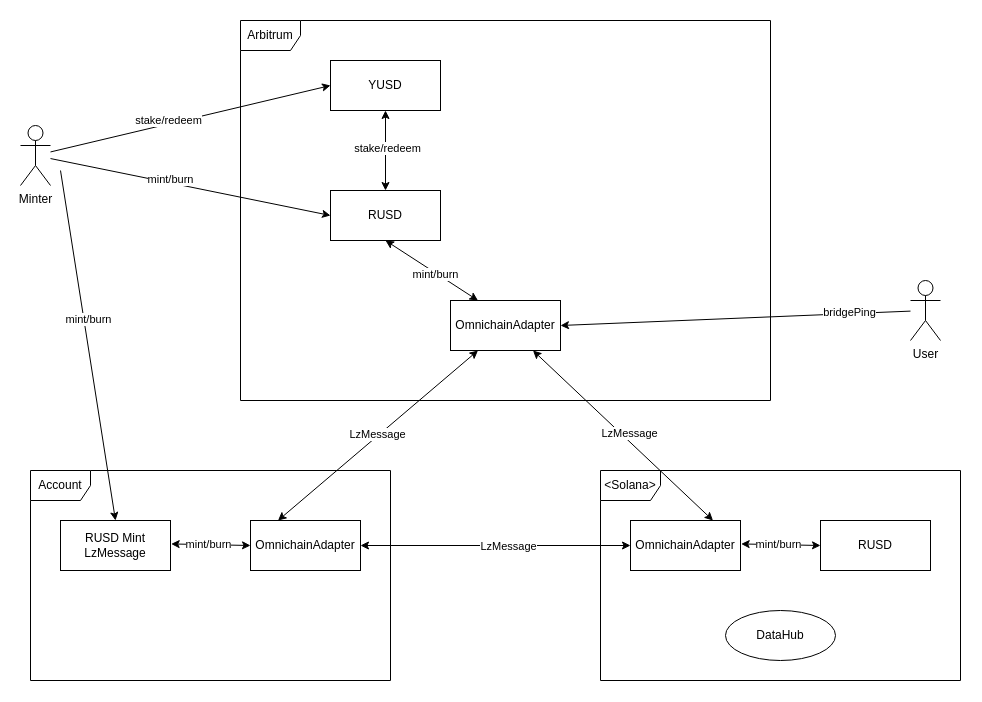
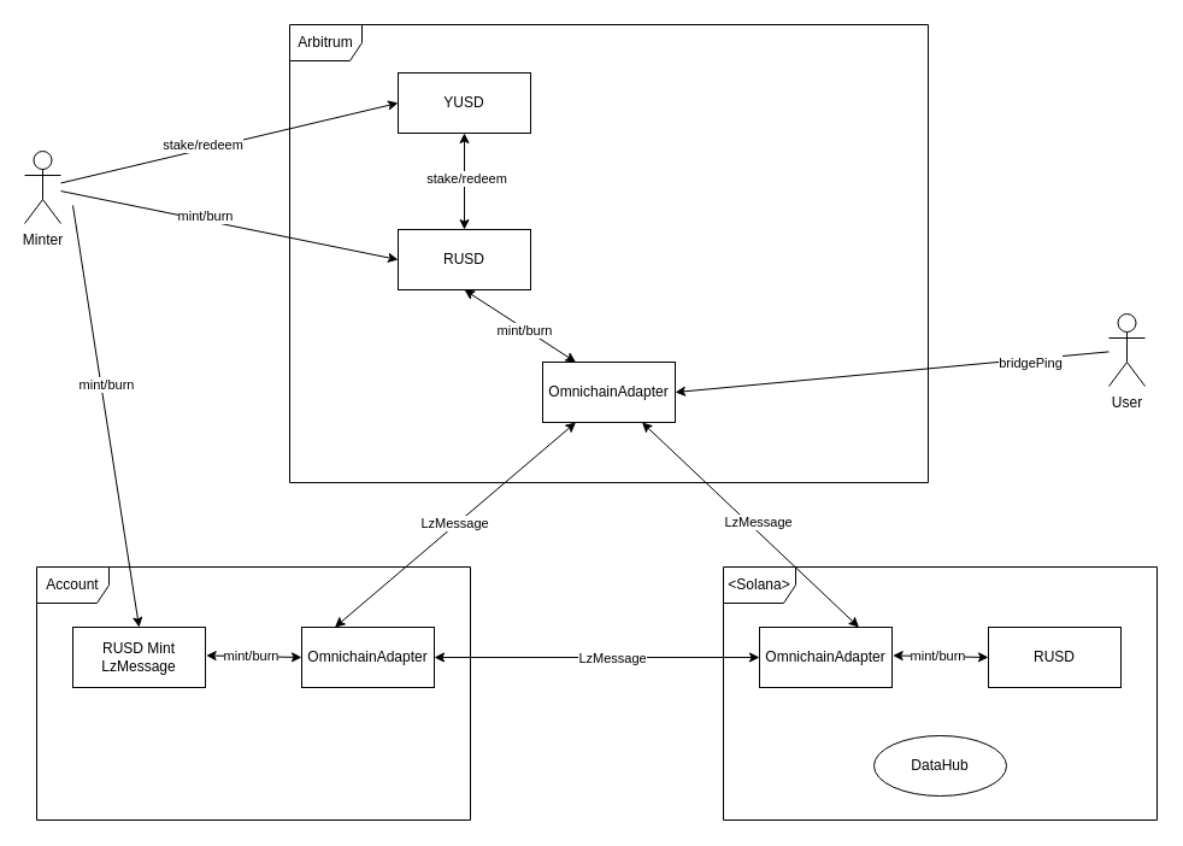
- <mxCell id="2" value="User&lt;div&gt;&lt;br&gt;&lt;/div&gt;" style="shape=umlActor;verticalLabelPosition=bottom;verticalAlign=top;html=1;outlineConnect=0;" parent="1" vertex="1"><mxGeometry x="910" y="280" width="30" height="60" as="geometry" /></mxCell>
+ <mxCell id="2" value="User&lt;div&gt;&lt;br&gt;&lt;/div&gt;" style="shape=umlActor;verticalLabelPosition=bottom;verticalAlign=top;html=1;outlineConnect=0;" parent="1" vertex="1"><mxGeometry x="920" y="260" width="30" height="60" as="geometry" /></mxCell>
